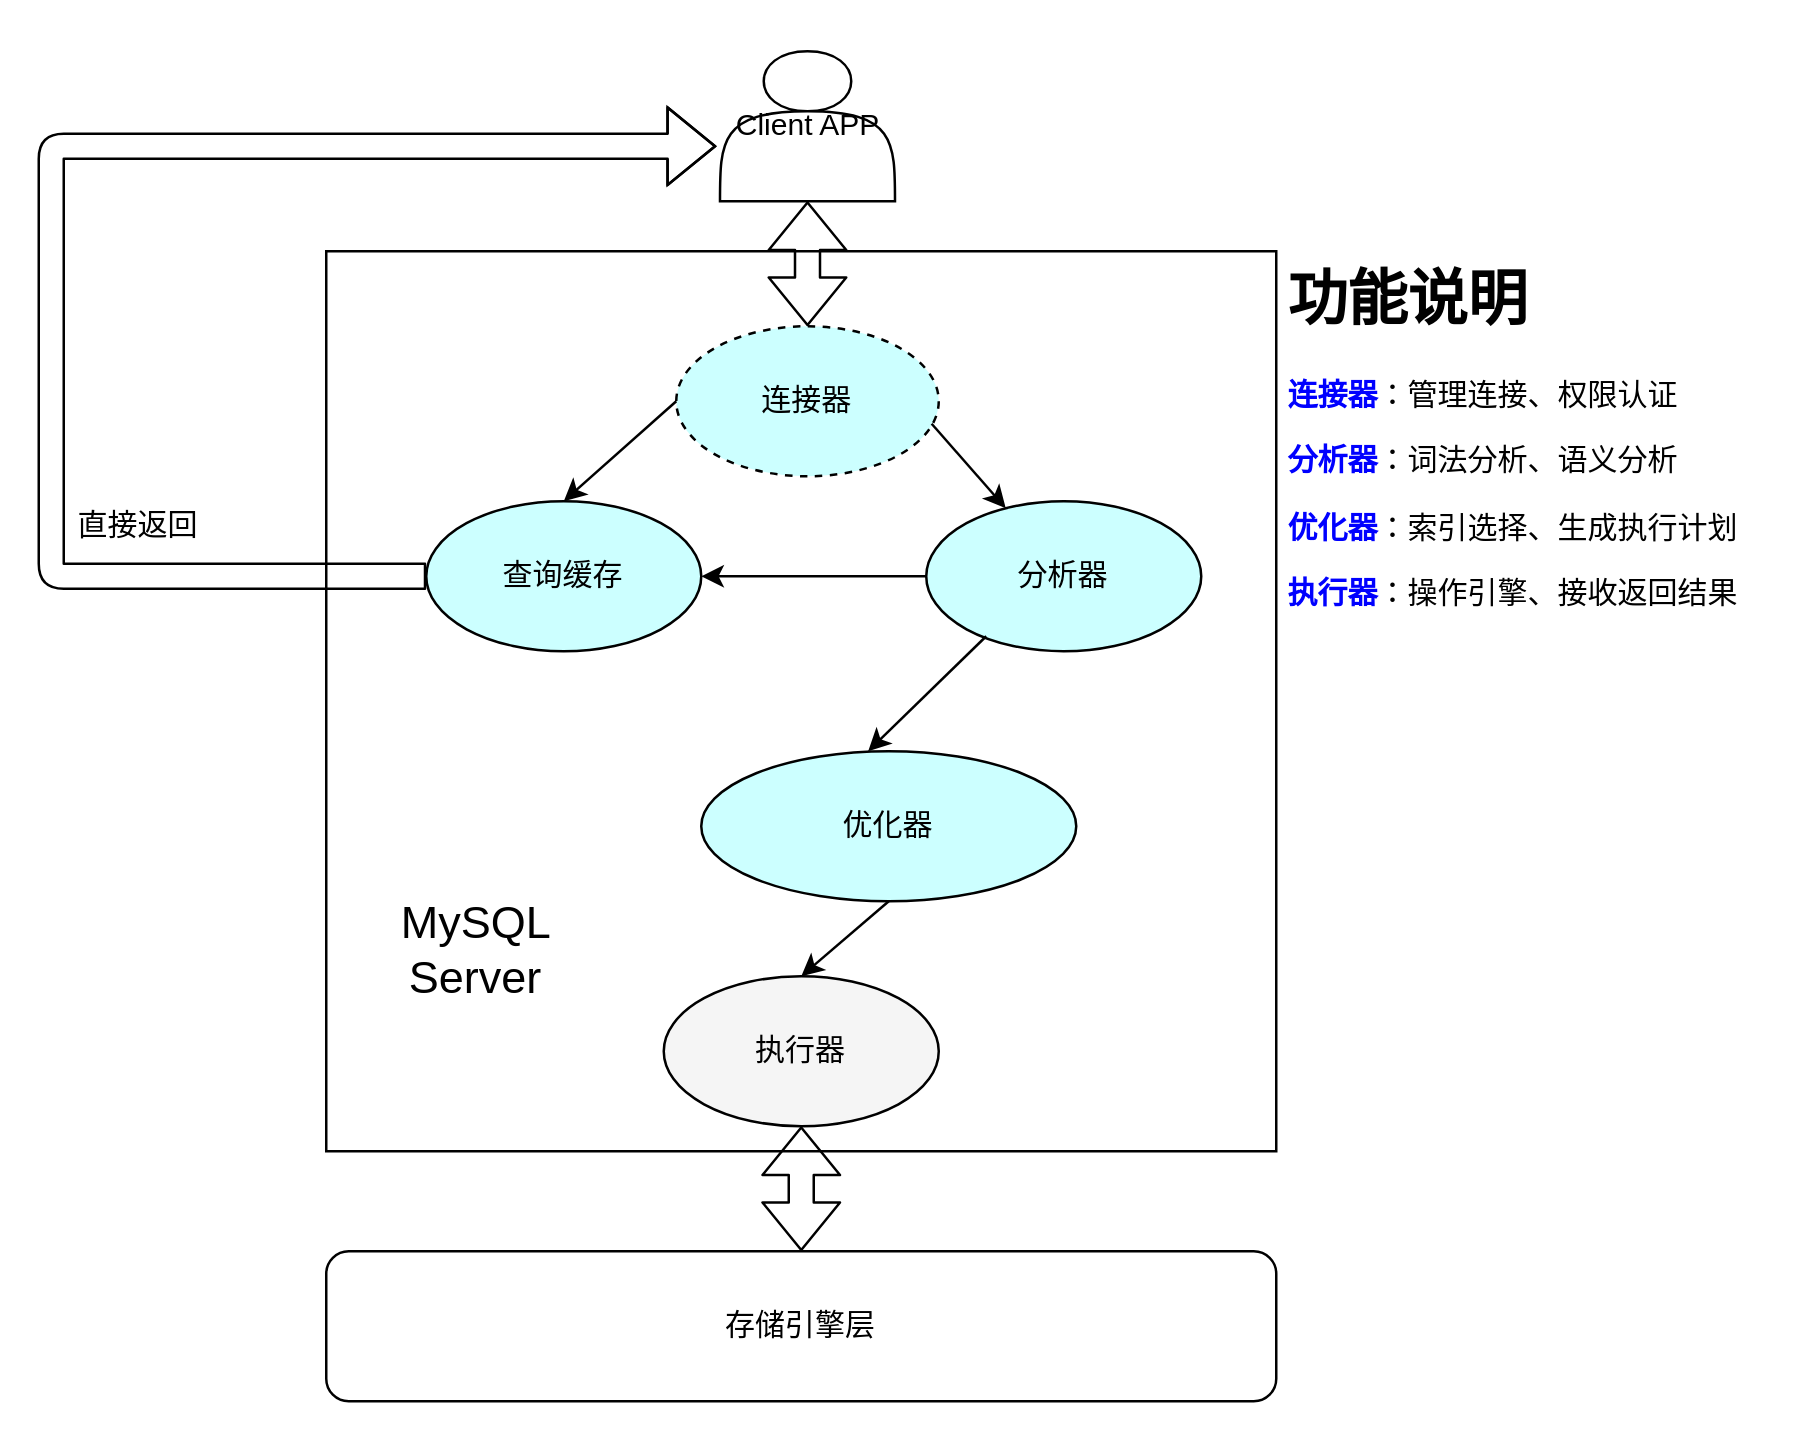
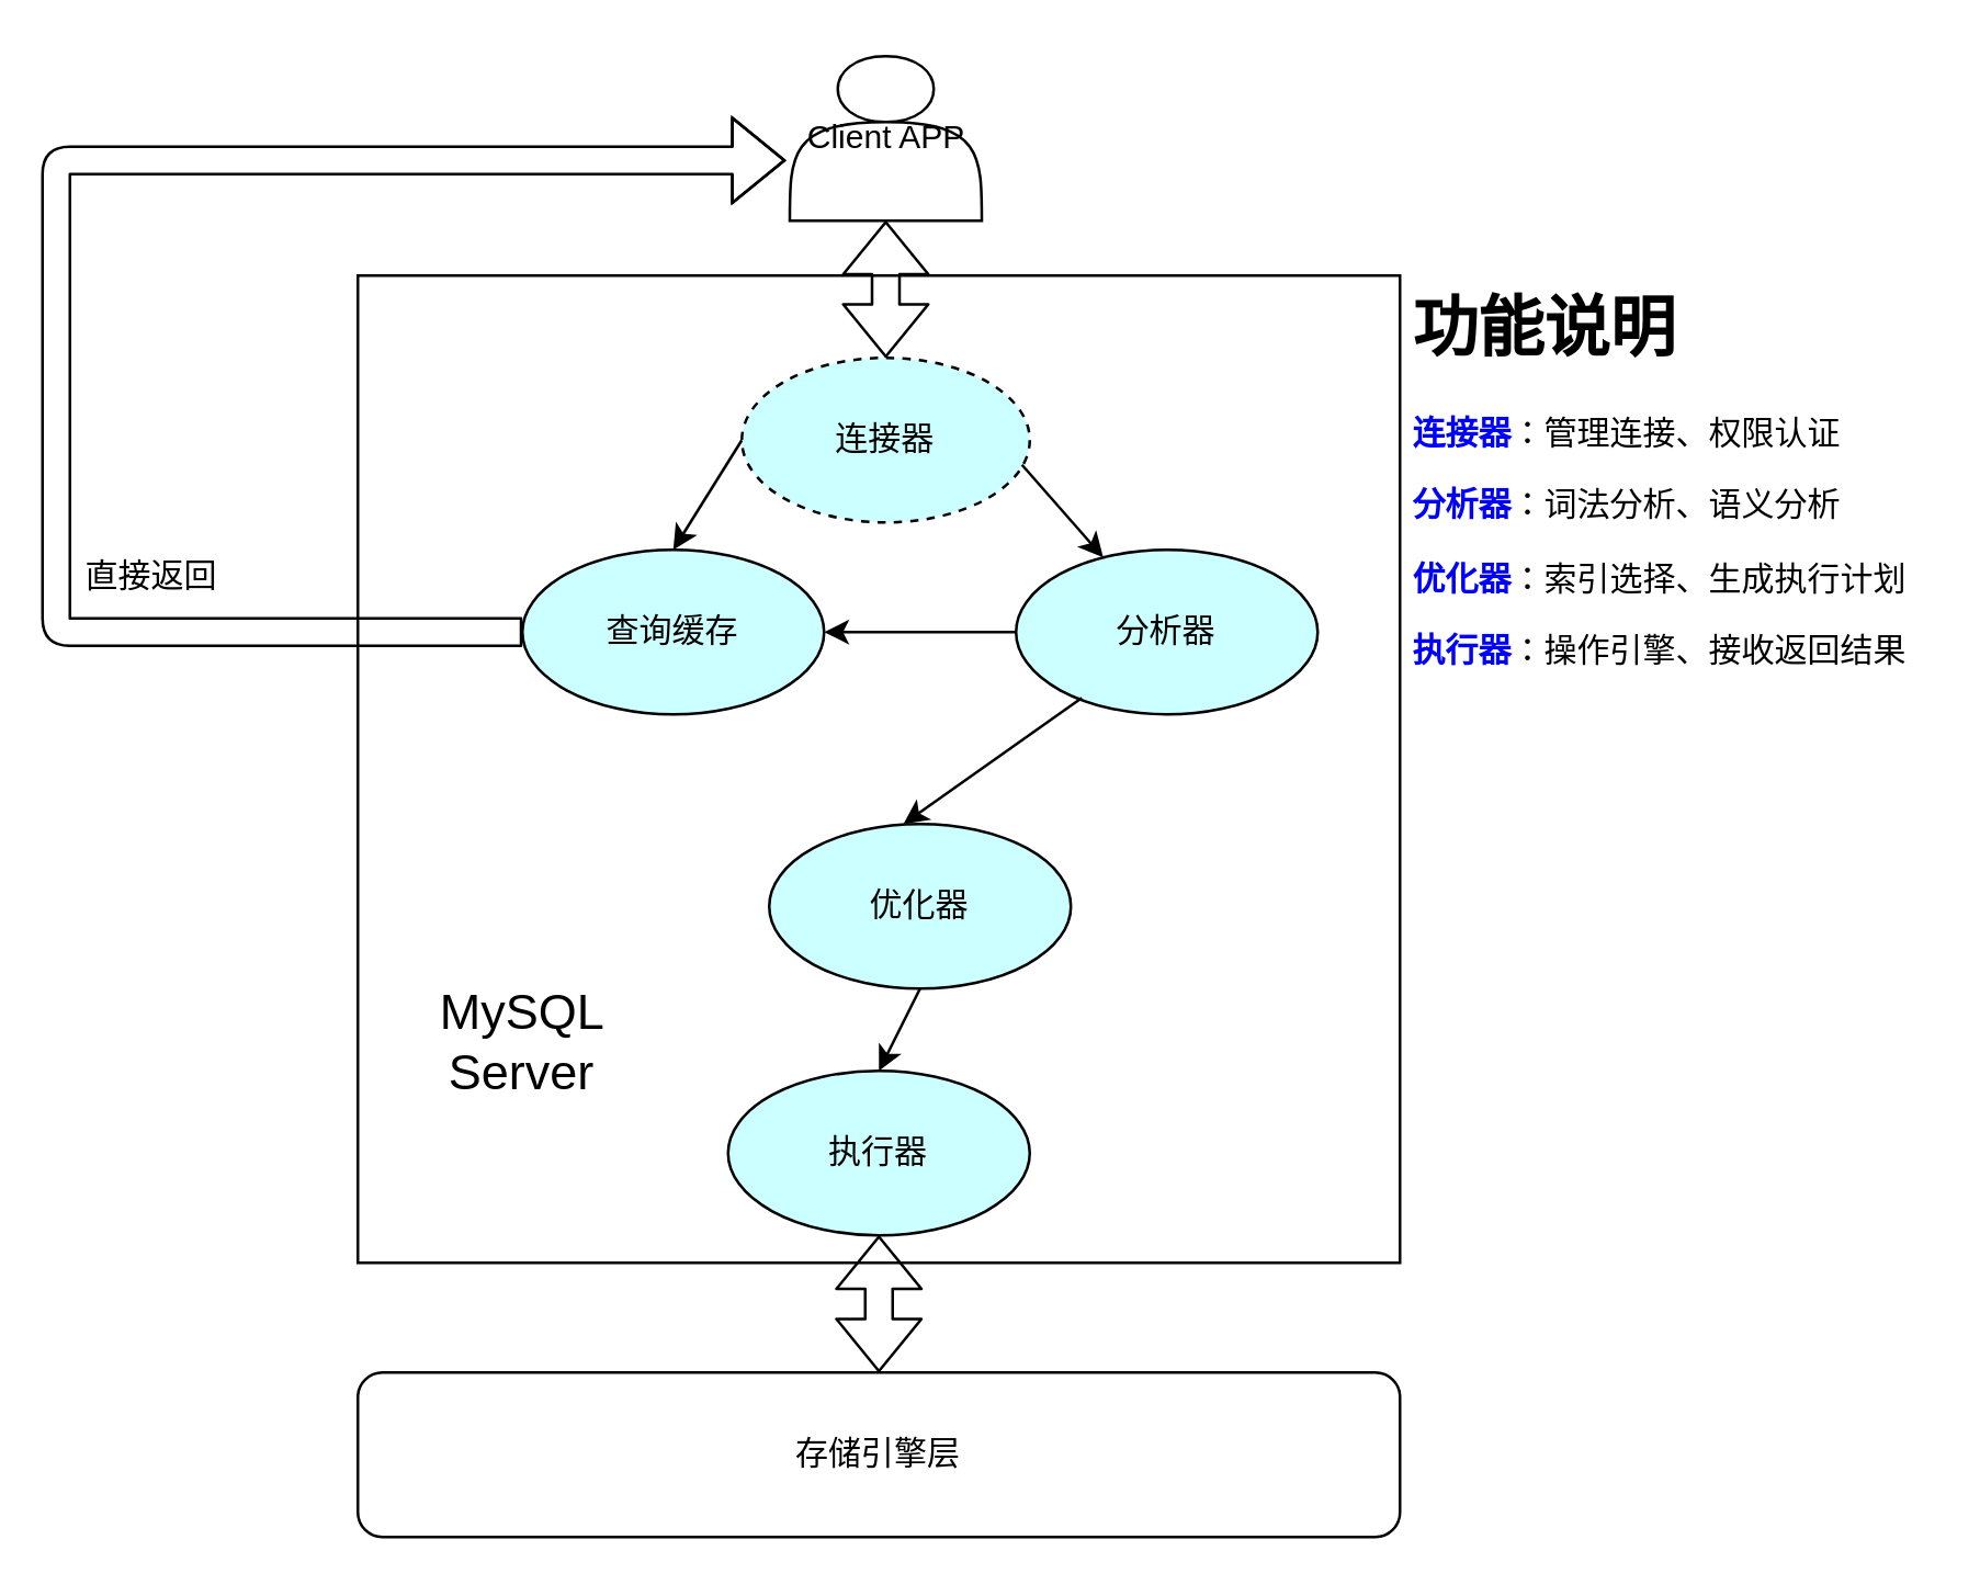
- <mxCell id="4" value="查询缓存" style="ellipse;whiteSpace=wrap;html=1;fillColor=#CCFFFF;" vertex="1" parent="1"><mxGeometry x="170" y="200" width="110" height="60" as="geometry" /></mxCell>
+ <mxCell id="4" value="查询缓存" style="ellipse;whiteSpace=wrap;html=1;fillColor=#CCFFFF;" vertex="1" parent="1"><mxGeometry x="190" y="200" width="110" height="60" as="geometry" /></mxCell>
- <mxCell id="7" value="优化器" style="ellipse;whiteSpace=wrap;html=1;fillColor=#CCFFFF;" vertex="1" parent="1"><mxGeometry x="280" y="300" width="150" height="60" as="geometry" /></mxCell>
+ <mxCell id="7" value="优化器" style="ellipse;whiteSpace=wrap;html=1;fillColor=#CCFFFF;" vertex="1" parent="1"><mxGeometry x="280" y="300" width="110" height="60" as="geometry" /></mxCell>
- <mxCell id="8" value="执行器" style="ellipse;whiteSpace=wrap;html=1;fillColor=#f5f5f5;" vertex="1" parent="1"><mxGeometry x="265" y="390" width="110" height="60" as="geometry" /></mxCell>
+ <mxCell id="8" value="执行器" style="ellipse;whiteSpace=wrap;html=1;fillColor=#CCFFFF;" vertex="1" parent="1"><mxGeometry x="265" y="390" width="110" height="60" as="geometry" /></mxCell>
